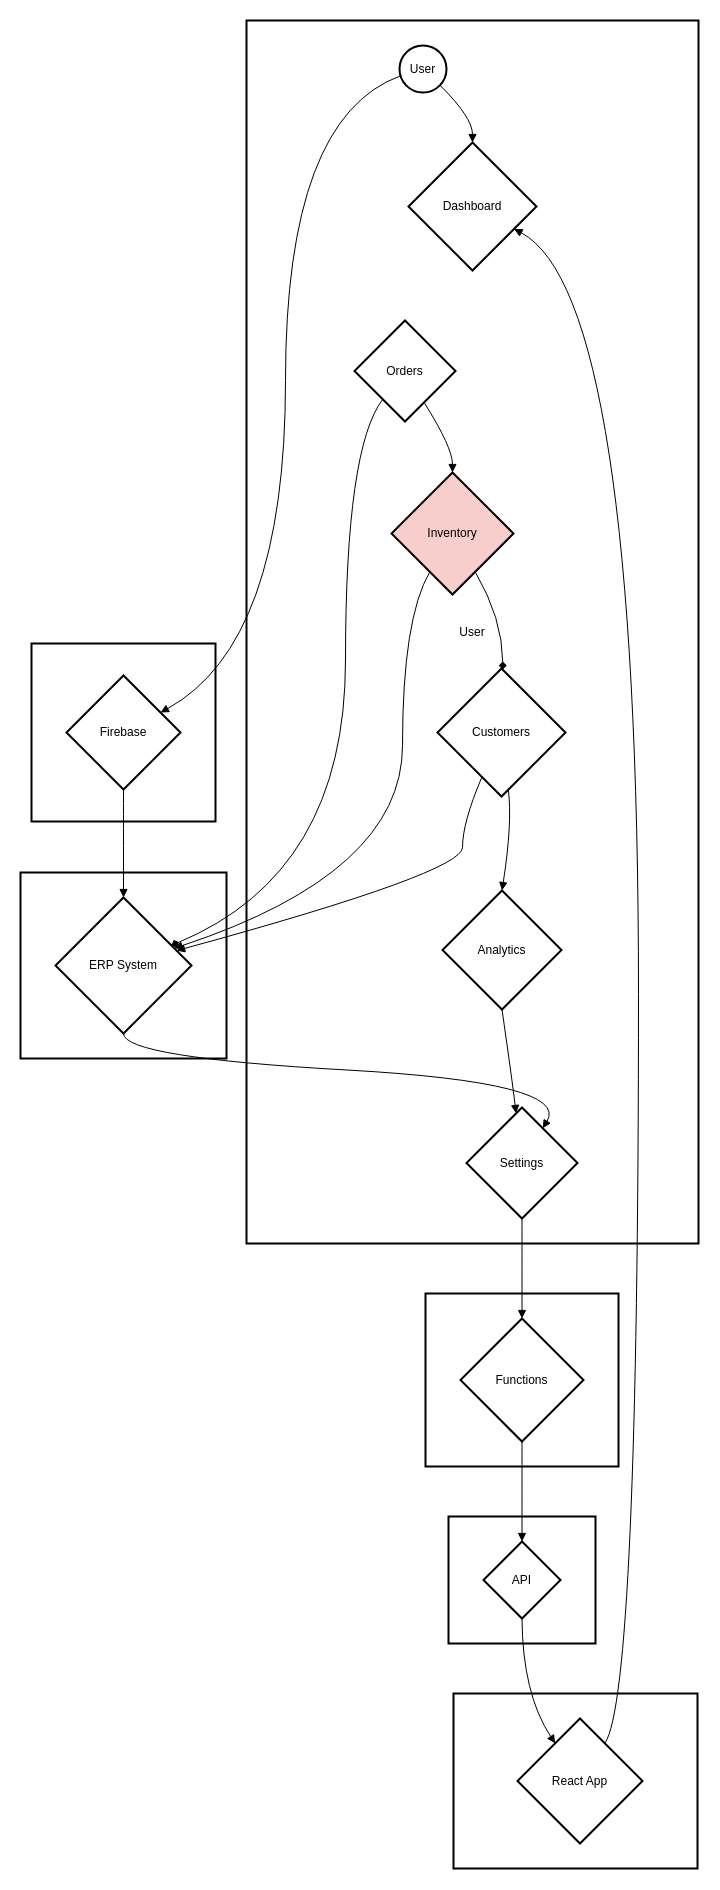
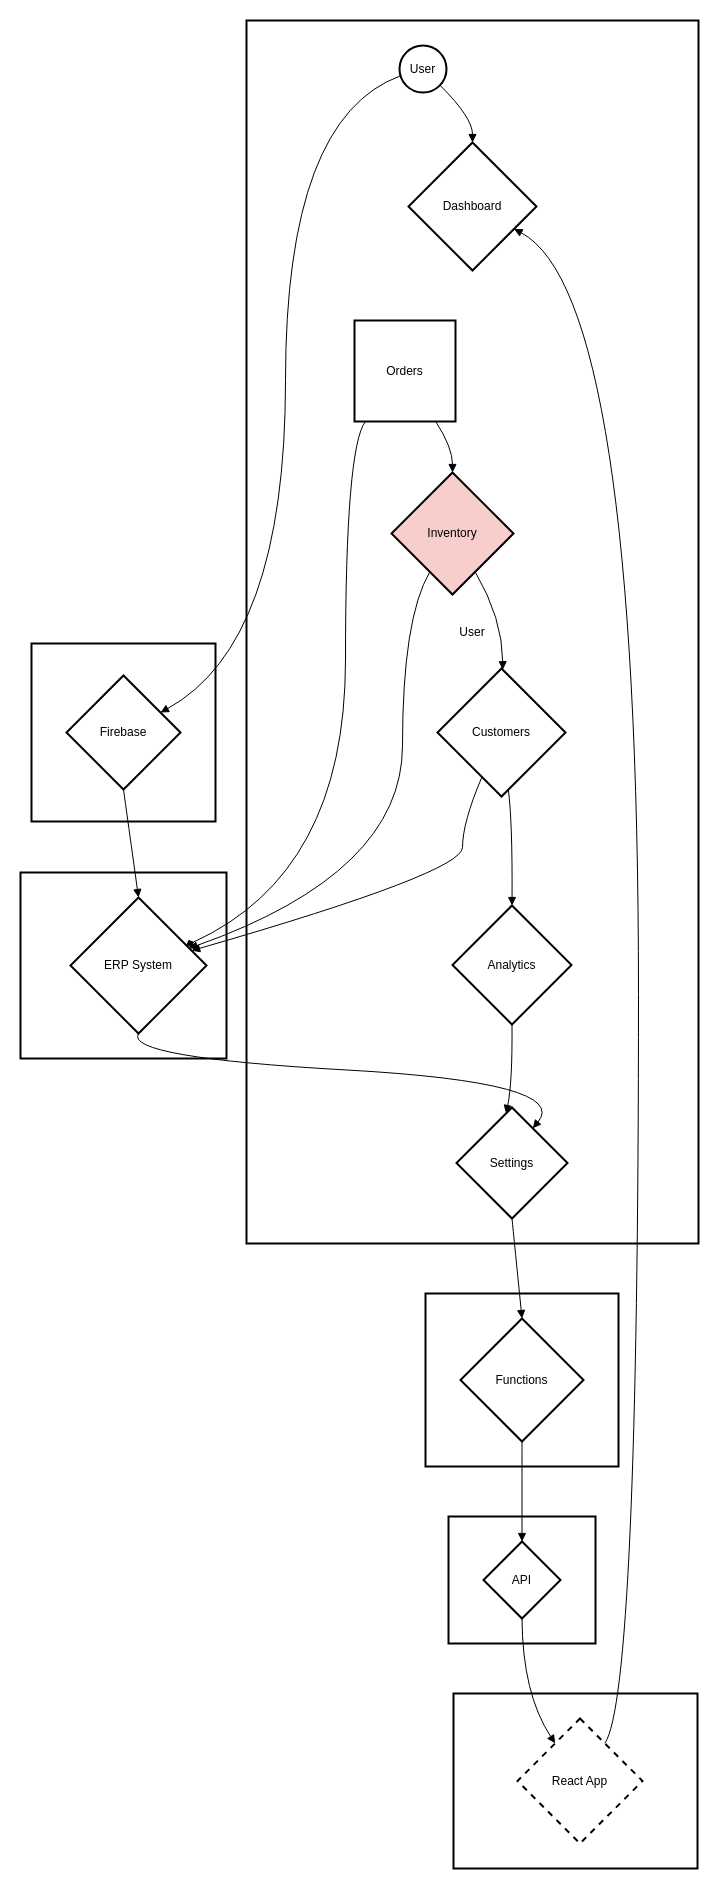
- <mxCell id="10" value="Orders" style="rhombus;strokeWidth=2;whiteSpace=wrap;" vertex="1" parent="1"><mxGeometry x="354" y="320" width="101" height="101" as="geometry" /></mxCell>
+ <mxCell id="10" value="Orders" style="strokeWidth=2;whiteSpace=wrap;rounded=0;" vertex="1" parent="1"><mxGeometry x="354" y="320" width="101" height="101" as="geometry" /></mxCell>
- <mxCell id="22" value="" style="curved=1;startArrow=none;endArrow=diamond;exitX=0.79;exitY=0.99;entryX=0.51;entryY=0;" edge="1" parent="1" source="11" target="12"><mxGeometry relative="1" as="geometry"><Array as="points"><mxPoint x="502" y="618" /></Array></mxGeometry></mxCell>
+ <mxCell id="22" value="" style="curved=1;startArrow=none;endArrow=block;exitX=0.79;exitY=0.99;entryX=0.51;entryY=0;" edge="1" parent="1" source="11" target="12"><mxGeometry relative="1" as="geometry"><Array as="points"><mxPoint x="502" y="618" /></Array></mxGeometry></mxCell>
- <mxCell id="13" value="Analytics" style="rhombus;strokeWidth=2;whiteSpace=wrap;" vertex="1" parent="1"><mxGeometry x="442" y="890" width="119" height="119" as="geometry" /></mxCell>
+ <mxCell id="13" value="Analytics" style="rhombus;strokeWidth=2;whiteSpace=wrap;" vertex="1" parent="1"><mxGeometry x="452" y="905" width="119" height="119" as="geometry" /></mxCell>
- <mxCell id="17" value="ERP System" style="rhombus;strokeWidth=2;whiteSpace=wrap;" vertex="1" parent="1"><mxGeometry x="55" y="897" width="136" height="136" as="geometry" /></mxCell>
+ <mxCell id="17" value="ERP System" style="rhombus;strokeWidth=2;whiteSpace=wrap;" vertex="1" parent="1"><mxGeometry x="70" y="897" width="136" height="136" as="geometry" /></mxCell>
- <mxCell id="14" value="Settings" style="rhombus;strokeWidth=2;whiteSpace=wrap;" vertex="1" parent="1"><mxGeometry x="466" y="1107" width="111" height="111" as="geometry" /></mxCell>
+ <mxCell id="14" value="Settings" style="rhombus;strokeWidth=2;whiteSpace=wrap;" vertex="1" parent="1"><mxGeometry x="456" y="1107" width="111" height="111" as="geometry" /></mxCell>
- <mxCell id="16" value="React App" style="rhombus;strokeWidth=2;whiteSpace=wrap;" vertex="1" parent="1"><mxGeometry x="517" y="1718" width="125" height="125" as="geometry" /></mxCell>
+ <mxCell id="16" value="React App" style="rhombus;strokeWidth=2;whiteSpace=wrap;dashed=1;" vertex="1" parent="1"><mxGeometry x="517" y="1718" width="125" height="125" as="geometry" /></mxCell>
